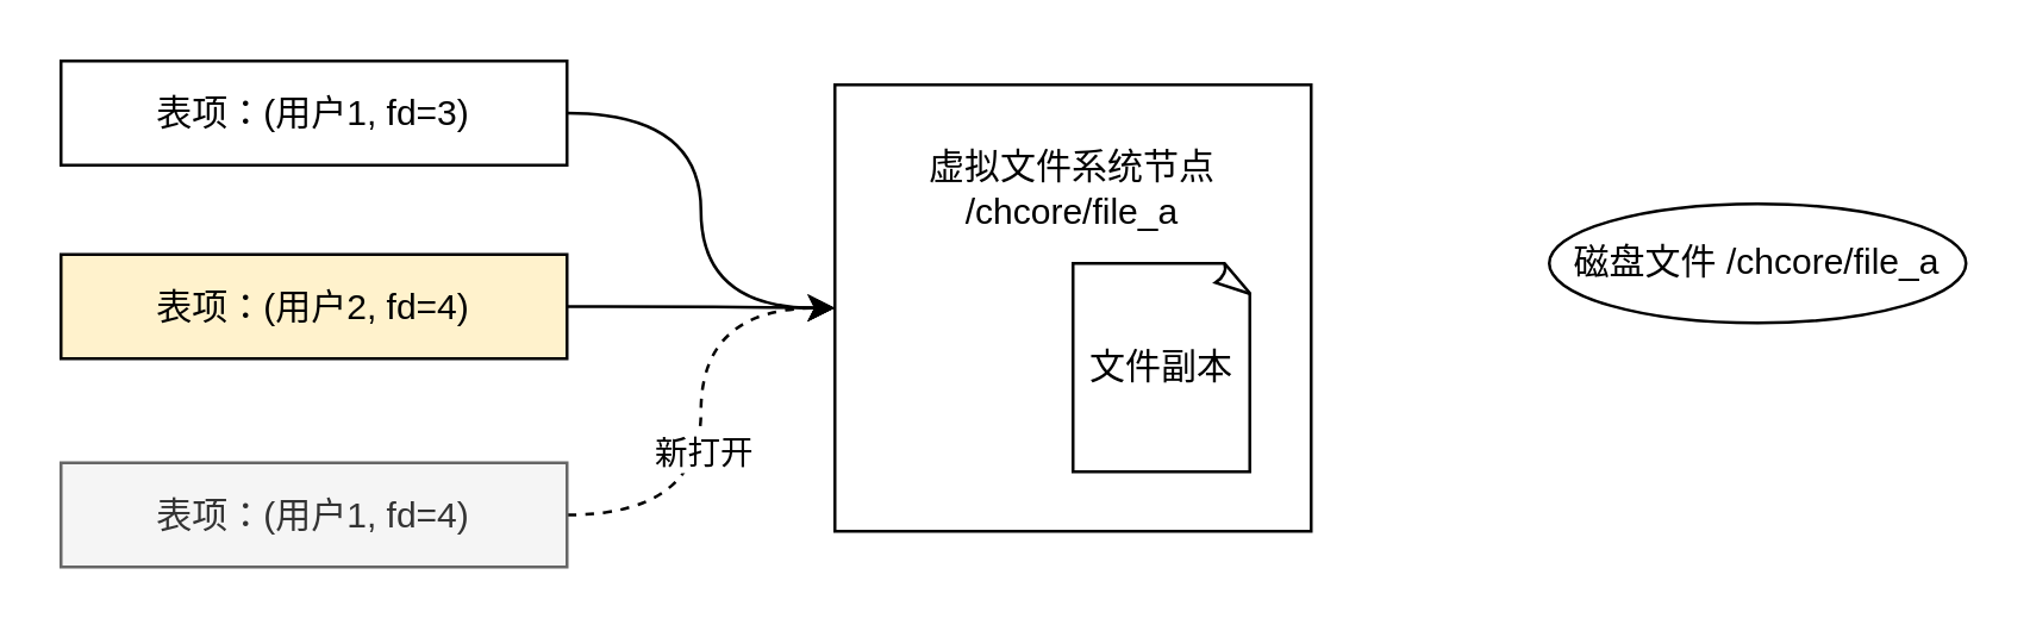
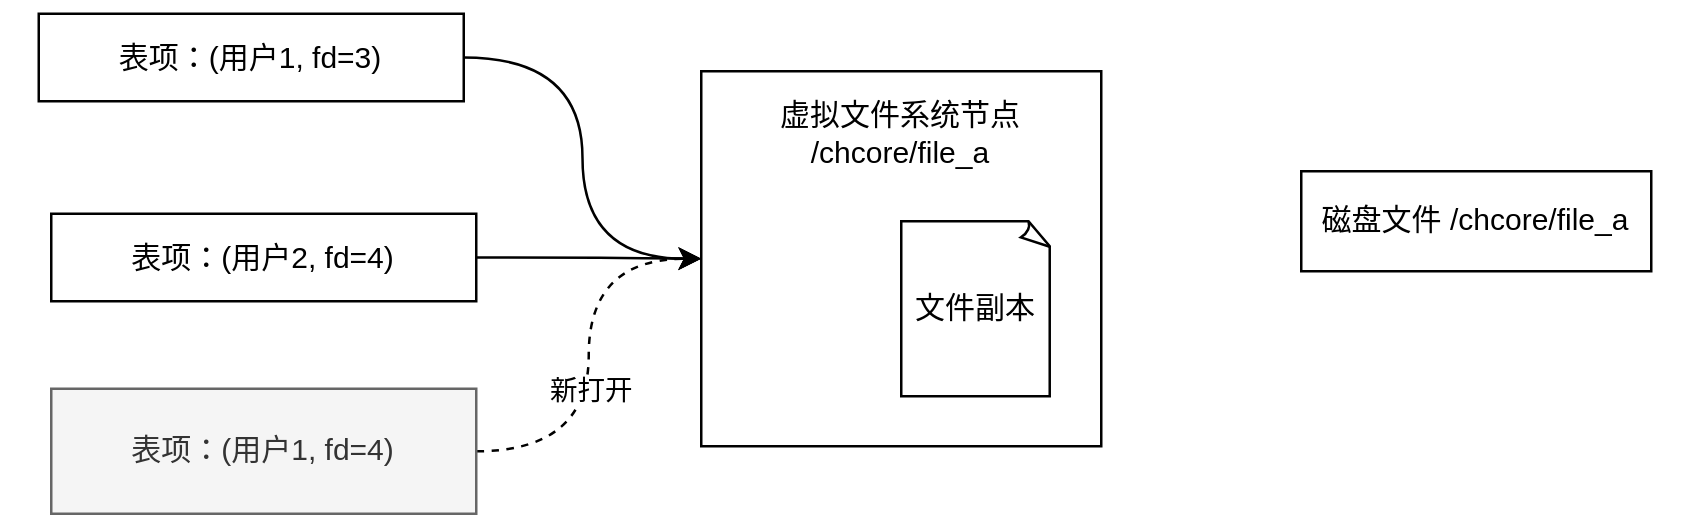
- <mxCell id="7" value="表项：(用户1, fd=3)" style="rounded=0;whiteSpace=wrap;html=1;" vertex="1" parent="1"><mxGeometry x="20" y="20" width="170" height="35" as="geometry" /></mxCell>
+ <mxCell id="7" value="表项：(用户1, fd=3)" style="rounded=0;whiteSpace=wrap;html=1;" vertex="1" parent="1"><mxGeometry x="15" y="5" width="170" height="35" as="geometry" /></mxCell>
- <mxCell id="5" value="虚拟文件系统节点&lt;br&gt;/chcore/file_a" style="text;html=1;strokeColor=none;fillColor=none;align=center;verticalAlign=middle;whiteSpace=wrap;rounded=0;" vertex="1" parent="1"><mxGeometry x="305" y="48" width="110" height="30" as="geometry" /></mxCell>
+ <mxCell id="5" value="虚拟文件系统节点&lt;br&gt;/chcore/file_a" style="text;html=1;strokeColor=none;fillColor=none;align=center;verticalAlign=middle;whiteSpace=wrap;rounded=0;" vertex="1" parent="1"><mxGeometry x="305" y="38" width="110" height="30" as="geometry" /></mxCell>
- <mxCell id="2" value="磁盘文件 /chcore/file_a" style="ellipse;whiteSpace=wrap;html=1;" vertex="1" parent="1"><mxGeometry x="520" y="68" width="140" height="40" as="geometry" /></mxCell>
+ <mxCell id="2" value="磁盘文件 /chcore/file_a" style="rounded=0;whiteSpace=wrap;html=1;" vertex="1" parent="1"><mxGeometry x="520" y="68" width="140" height="40" as="geometry" /></mxCell>
- <mxCell id="9" value="表项：(用户2, fd=4)" style="rounded=0;whiteSpace=wrap;html=1;fillColor=#fff2cc;" vertex="1" parent="1"><mxGeometry x="20" y="85" width="170" height="35" as="geometry" /></mxCell>
+ <mxCell id="9" value="表项：(用户2, fd=4)" style="rounded=0;whiteSpace=wrap;html=1;" vertex="1" parent="1"><mxGeometry x="20" y="85" width="170" height="35" as="geometry" /></mxCell>
- <mxCell id="12" value="表项：(用户1, fd=4)" style="rounded=0;whiteSpace=wrap;html=1;fillColor=#f5f5f5;fontColor=#333333;strokeColor=#666666;" vertex="1" parent="1"><mxGeometry x="20" y="155" width="170" height="35" as="geometry" /></mxCell>
+ <mxCell id="12" value="表项：(用户1, fd=4)" style="rounded=0;whiteSpace=wrap;html=1;fillColor=#f5f5f5;fontColor=#333333;strokeColor=#666666;" vertex="1" parent="1"><mxGeometry x="20" y="155" width="170" height="50" as="geometry" /></mxCell>
